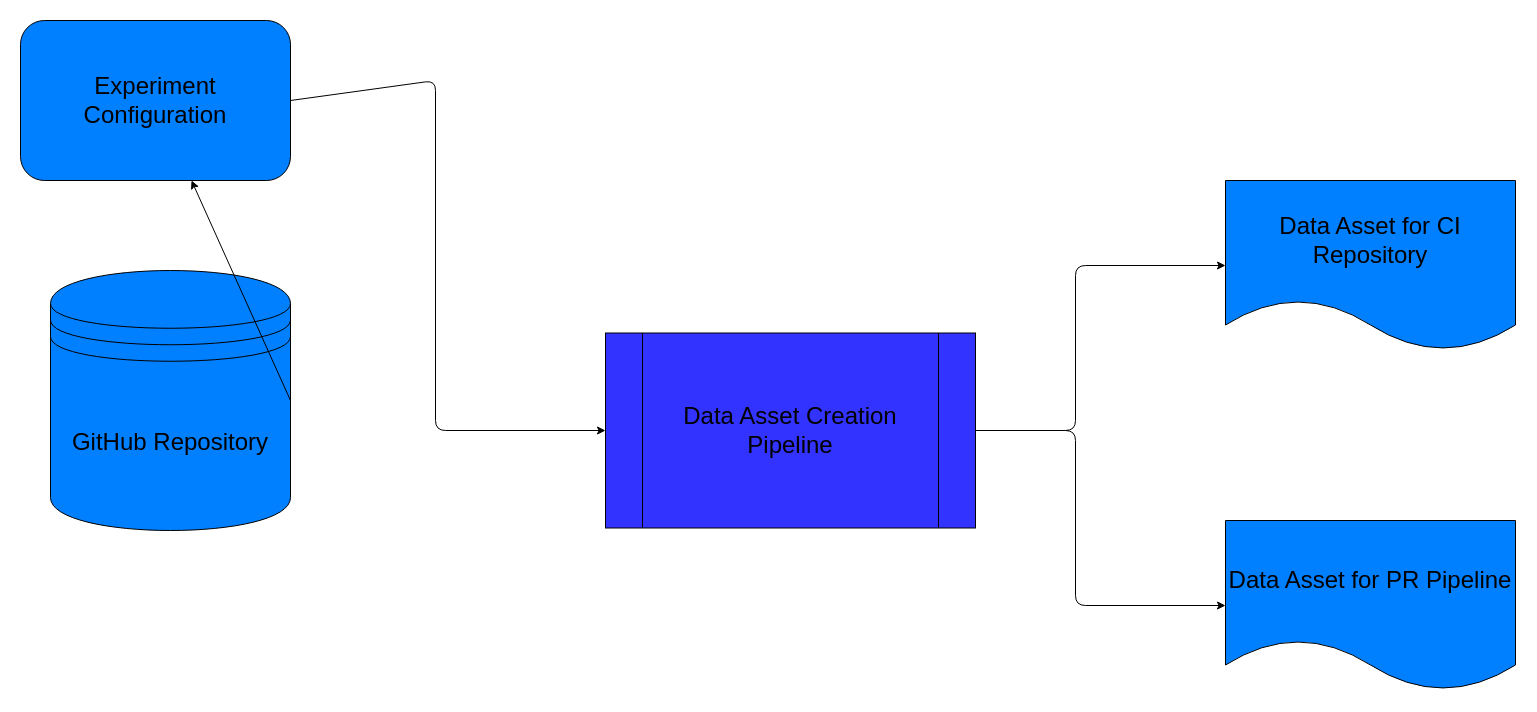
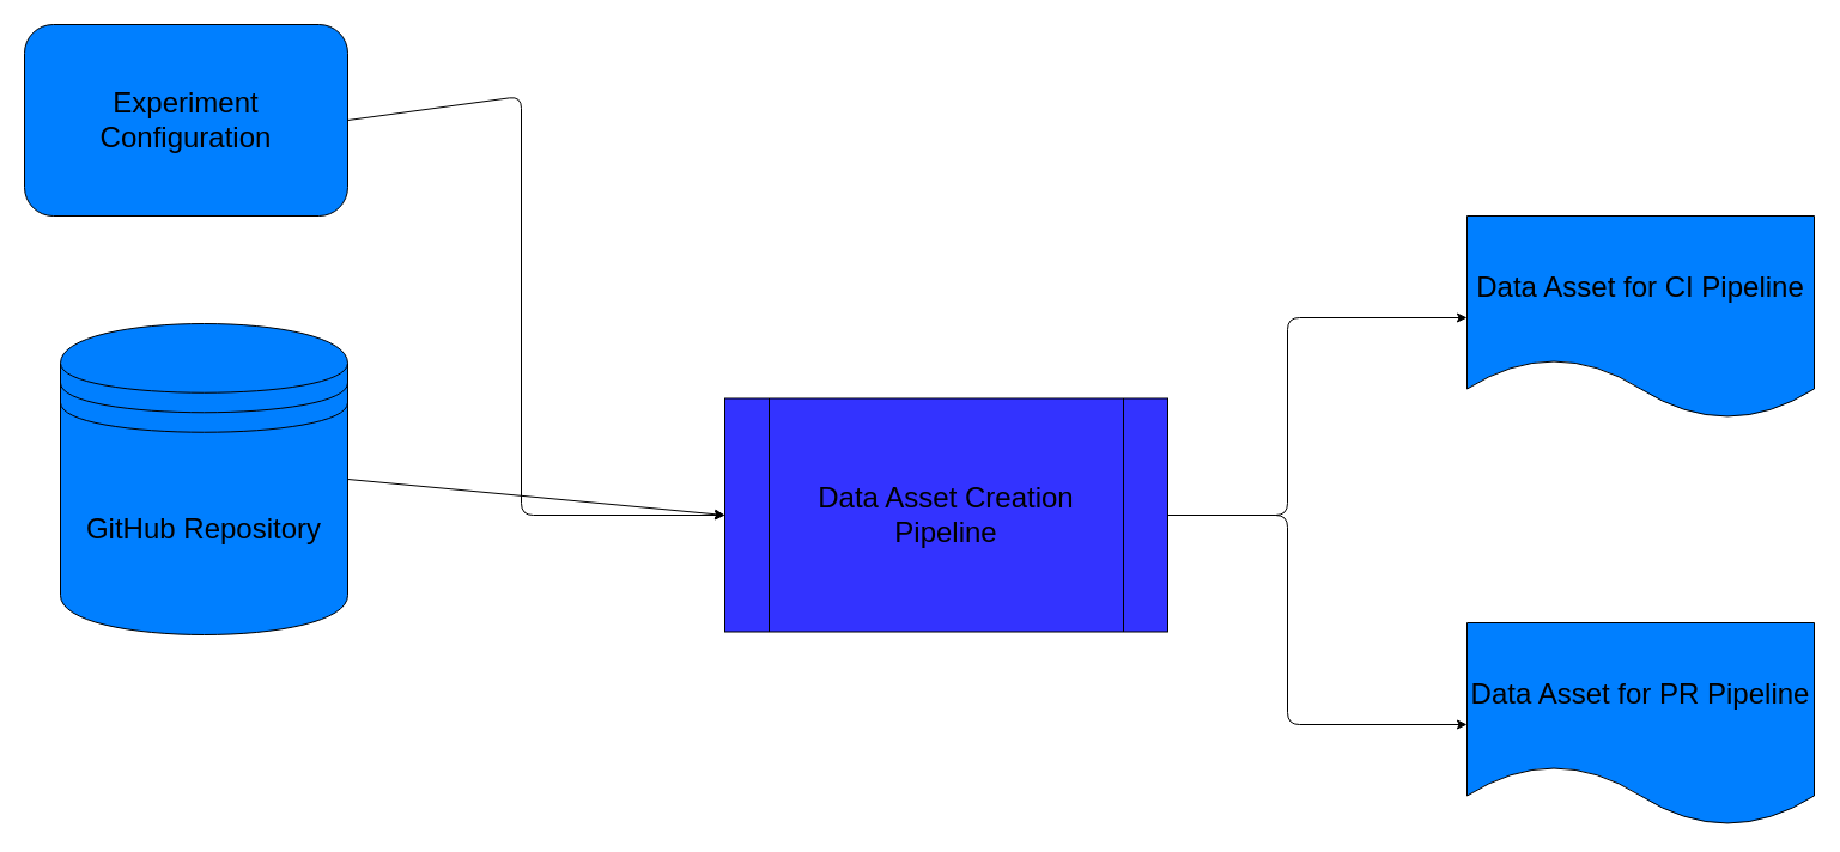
- <mxCell id="7" value="Data Asset for CI Repository" style="shape=document;whiteSpace=wrap;html=1;boundedLbl=1;dashed=0;flipH=1;fontSize=24;fillColor=#007FFF;" vertex="1" parent="1"><mxGeometry x="1225" y="180" width="290" height="170" as="geometry" /></mxCell>
+ <mxCell id="7" value="Data Asset for CI Pipeline" style="shape=document;whiteSpace=wrap;html=1;boundedLbl=1;dashed=0;flipH=1;fontSize=24;fillColor=#007FFF;" vertex="1" parent="1"><mxGeometry x="1225" y="180" width="290" height="170" as="geometry" /></mxCell>
- <mxCell id="3" value="" style="endArrow=classic;html=1;fontSize=24;exitX=1;exitY=0.5;exitDx=0;exitDy=0;" edge="1" parent="1" source="2" target="5"><mxGeometry width="50" height="50" relative="1" as="geometry"><mxPoint x="955" y="540" as="sourcePoint" /><mxPoint x="595" y="430" as="targetPoint" /></mxGeometry></mxCell>
+ <mxCell id="3" value="" style="endArrow=classic;html=1;fontSize=24;exitX=1;exitY=0.5;exitDx=0;exitDy=0;entryX=0;entryY=0.5;entryDx=0;entryDy=0;" edge="1" parent="1" source="2" target="4"><mxGeometry width="50" height="50" relative="1" as="geometry"><mxPoint x="955" y="540" as="sourcePoint" /><mxPoint x="595" y="430" as="targetPoint" /></mxGeometry></mxCell>
